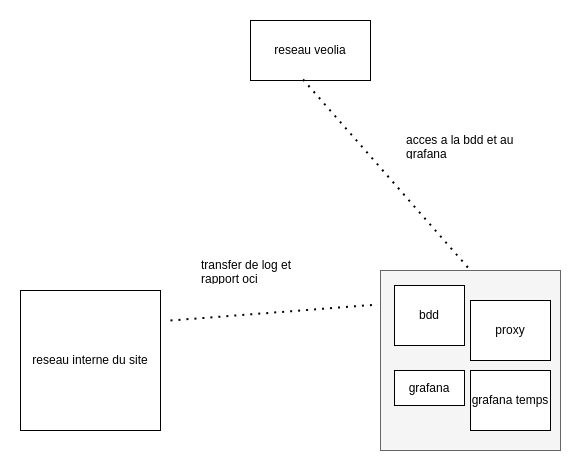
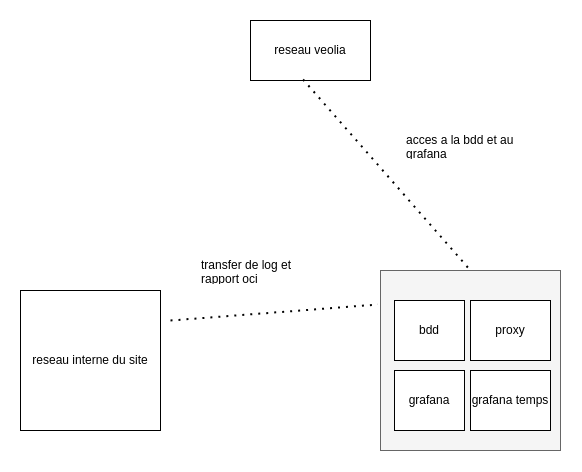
- <mxCell id="5" value="bdd" style="rounded=0;whiteSpace=wrap;html=1;" parent="1" vertex="1"><mxGeometry x="394" y="285" width="70" height="60" as="geometry" /></mxCell>
+ <mxCell id="5" value="bdd" style="rounded=0;whiteSpace=wrap;html=1;" parent="1" vertex="1"><mxGeometry x="394" y="300" width="70" height="60" as="geometry" /></mxCell>
- <mxCell id="6" value="grafana" style="rounded=0;whiteSpace=wrap;html=1;" parent="1" vertex="1"><mxGeometry x="394" y="370" width="70" height="35" as="geometry" /></mxCell>
+ <mxCell id="6" value="grafana" style="rounded=0;whiteSpace=wrap;html=1;" parent="1" vertex="1"><mxGeometry x="394" y="370" width="70" height="60" as="geometry" /></mxCell>
